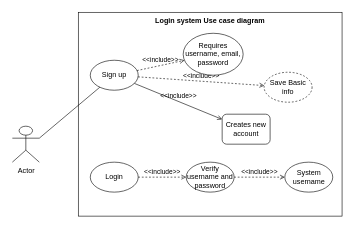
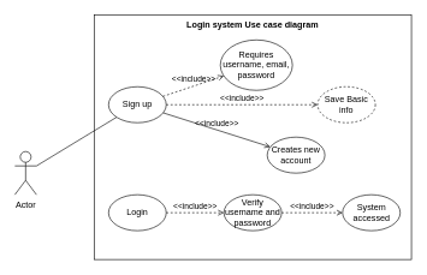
- <mxCell id="4" value="Sign up" style="ellipse;whiteSpace=wrap;html=1;" vertex="1" parent="1"><mxGeometry x="150" y="100" width="80" height="50" as="geometry" /></mxCell>
+ <mxCell id="4" value="Sign up" style="ellipse;whiteSpace=wrap;html=1;" vertex="1" parent="1"><mxGeometry x="150" y="120" width="80" height="50" as="geometry" /></mxCell>
- <mxCell id="9" value="Creates new account" style="whiteSpace=wrap;html=1;rounded=1;" vertex="1" parent="1"><mxGeometry x="370" y="190" width="80" height="50" as="geometry" /></mxCell>
+ <mxCell id="9" value="Creates new account" style="ellipse;whiteSpace=wrap;html=1;" vertex="1" parent="1"><mxGeometry x="370" y="190" width="80" height="50" as="geometry" /></mxCell>
- <mxCell id="2" value="Actor" style="shape=umlActor;verticalLabelPosition=bottom;verticalAlign=top;html=1;" vertex="1" parent="1"><mxGeometry x="20" y="210" width="45" height="60" as="geometry" /></mxCell>
+ <mxCell id="2" value="Actor" style="shape=umlActor;verticalLabelPosition=bottom;verticalAlign=top;html=1;" vertex="1" parent="1"><mxGeometry x="20" y="210" width="30" height="60" as="geometry" /></mxCell>
- <mxCell id="14" value="System username" style="ellipse;whiteSpace=wrap;html=1;" vertex="1" parent="1"><mxGeometry x="474.5" y="270" width="80" height="50" as="geometry" /></mxCell>
+ <mxCell id="14" value="System accessed" style="ellipse;whiteSpace=wrap;html=1;" vertex="1" parent="1"><mxGeometry x="474.5" y="270" width="80" height="50" as="geometry" /></mxCell>
